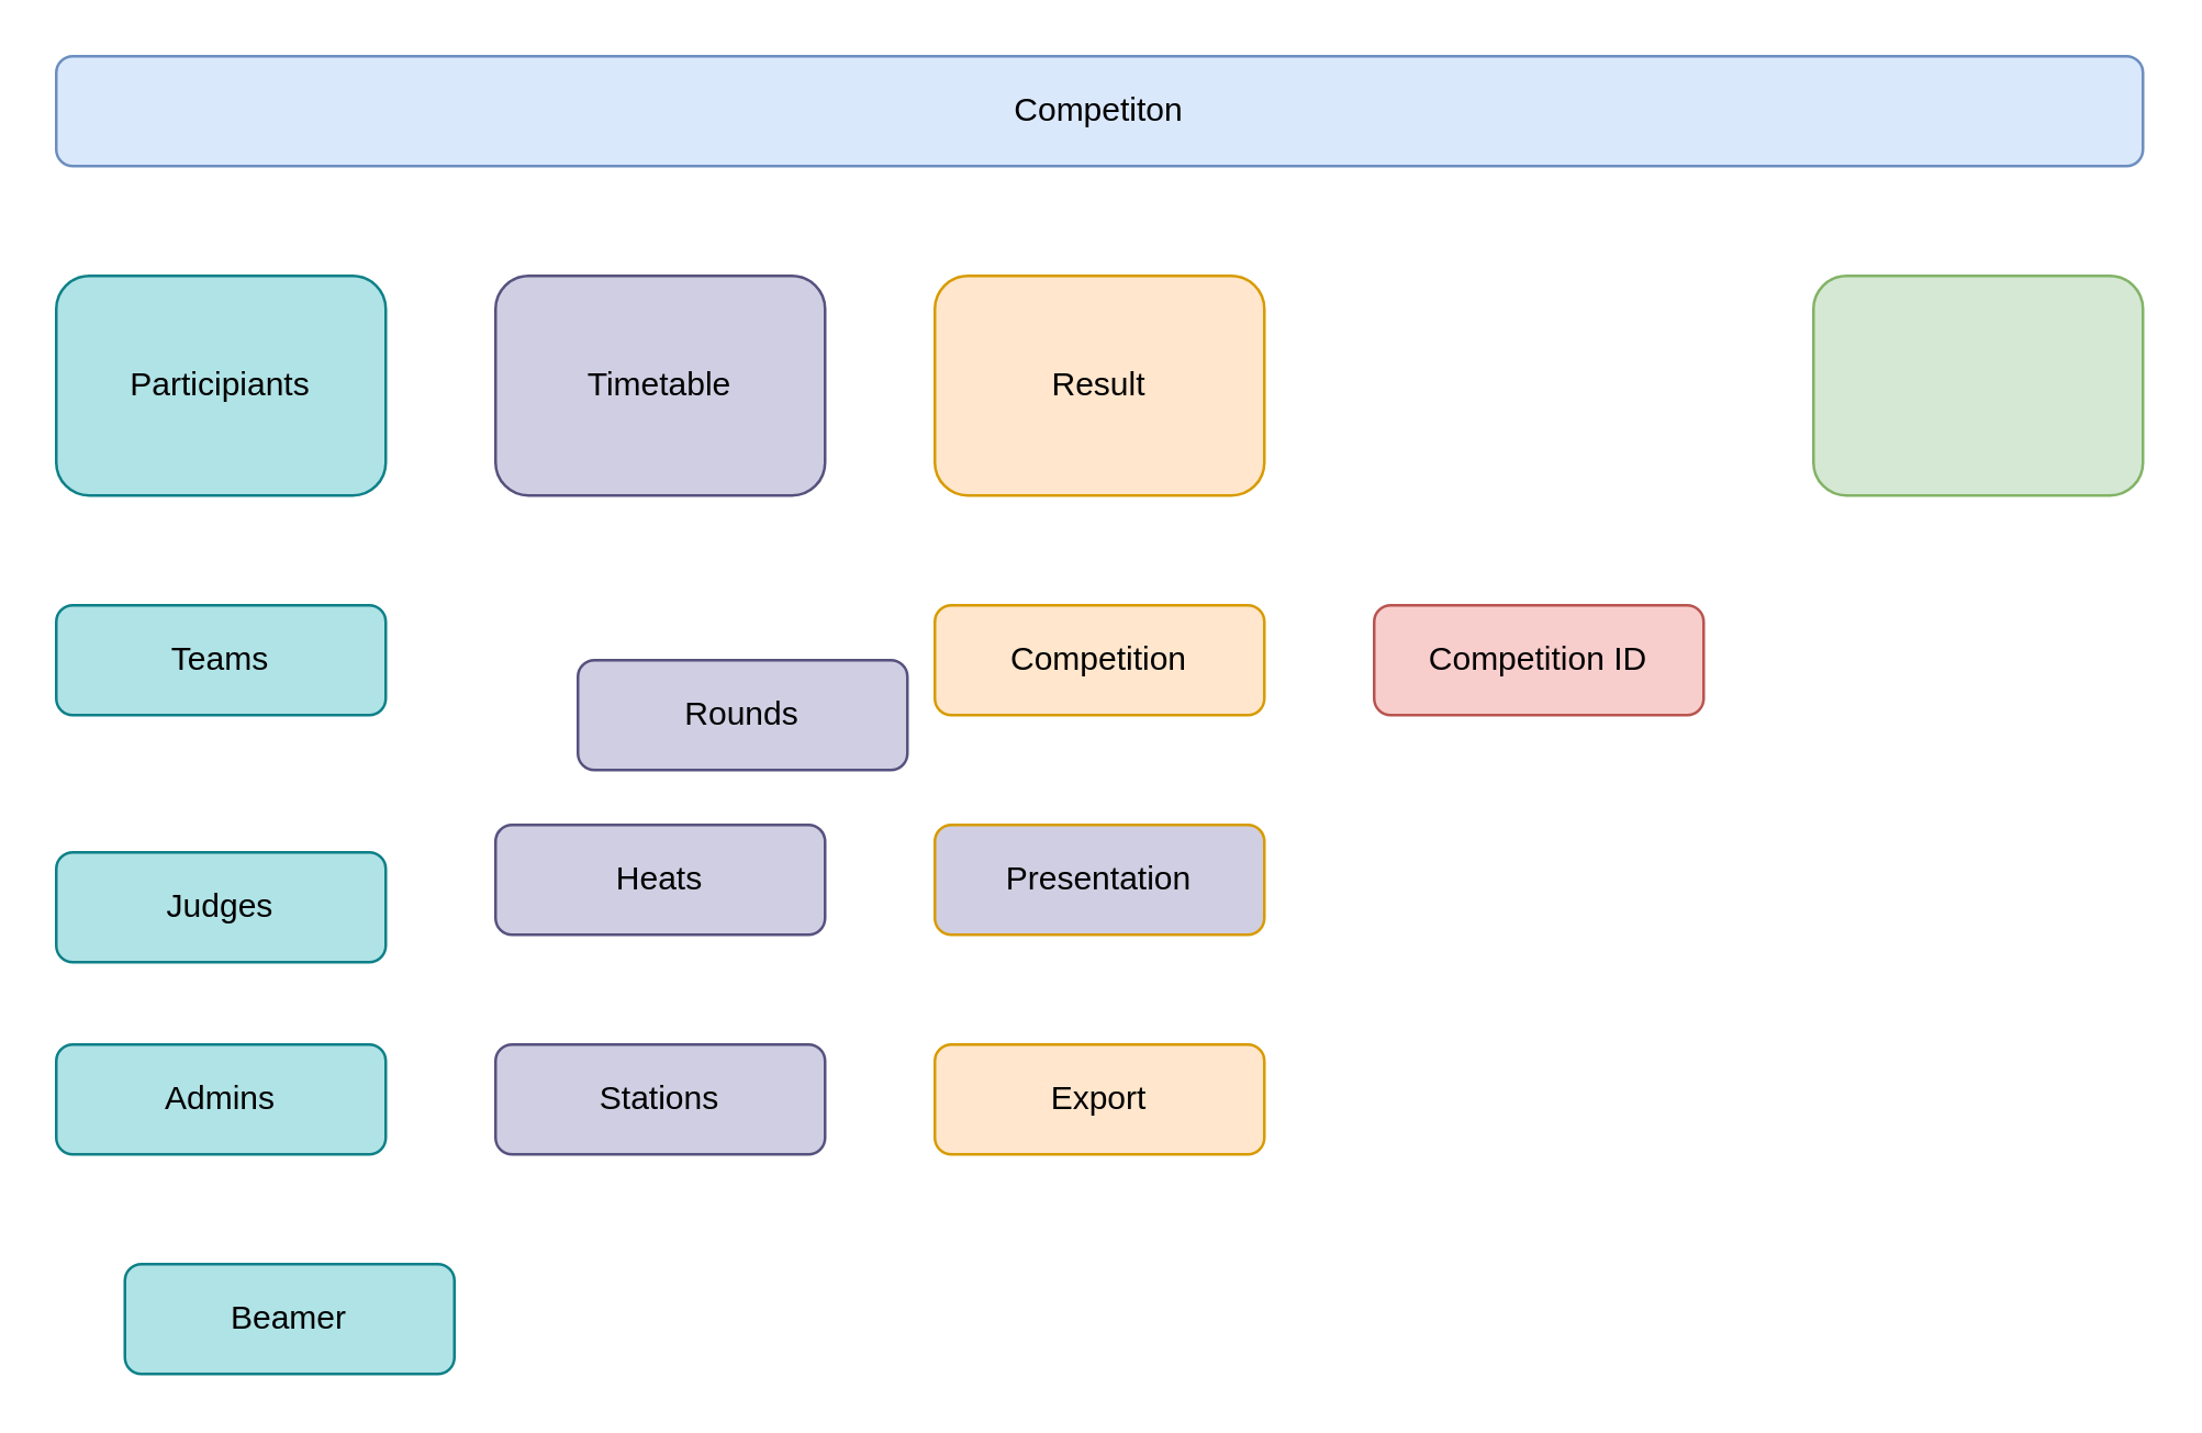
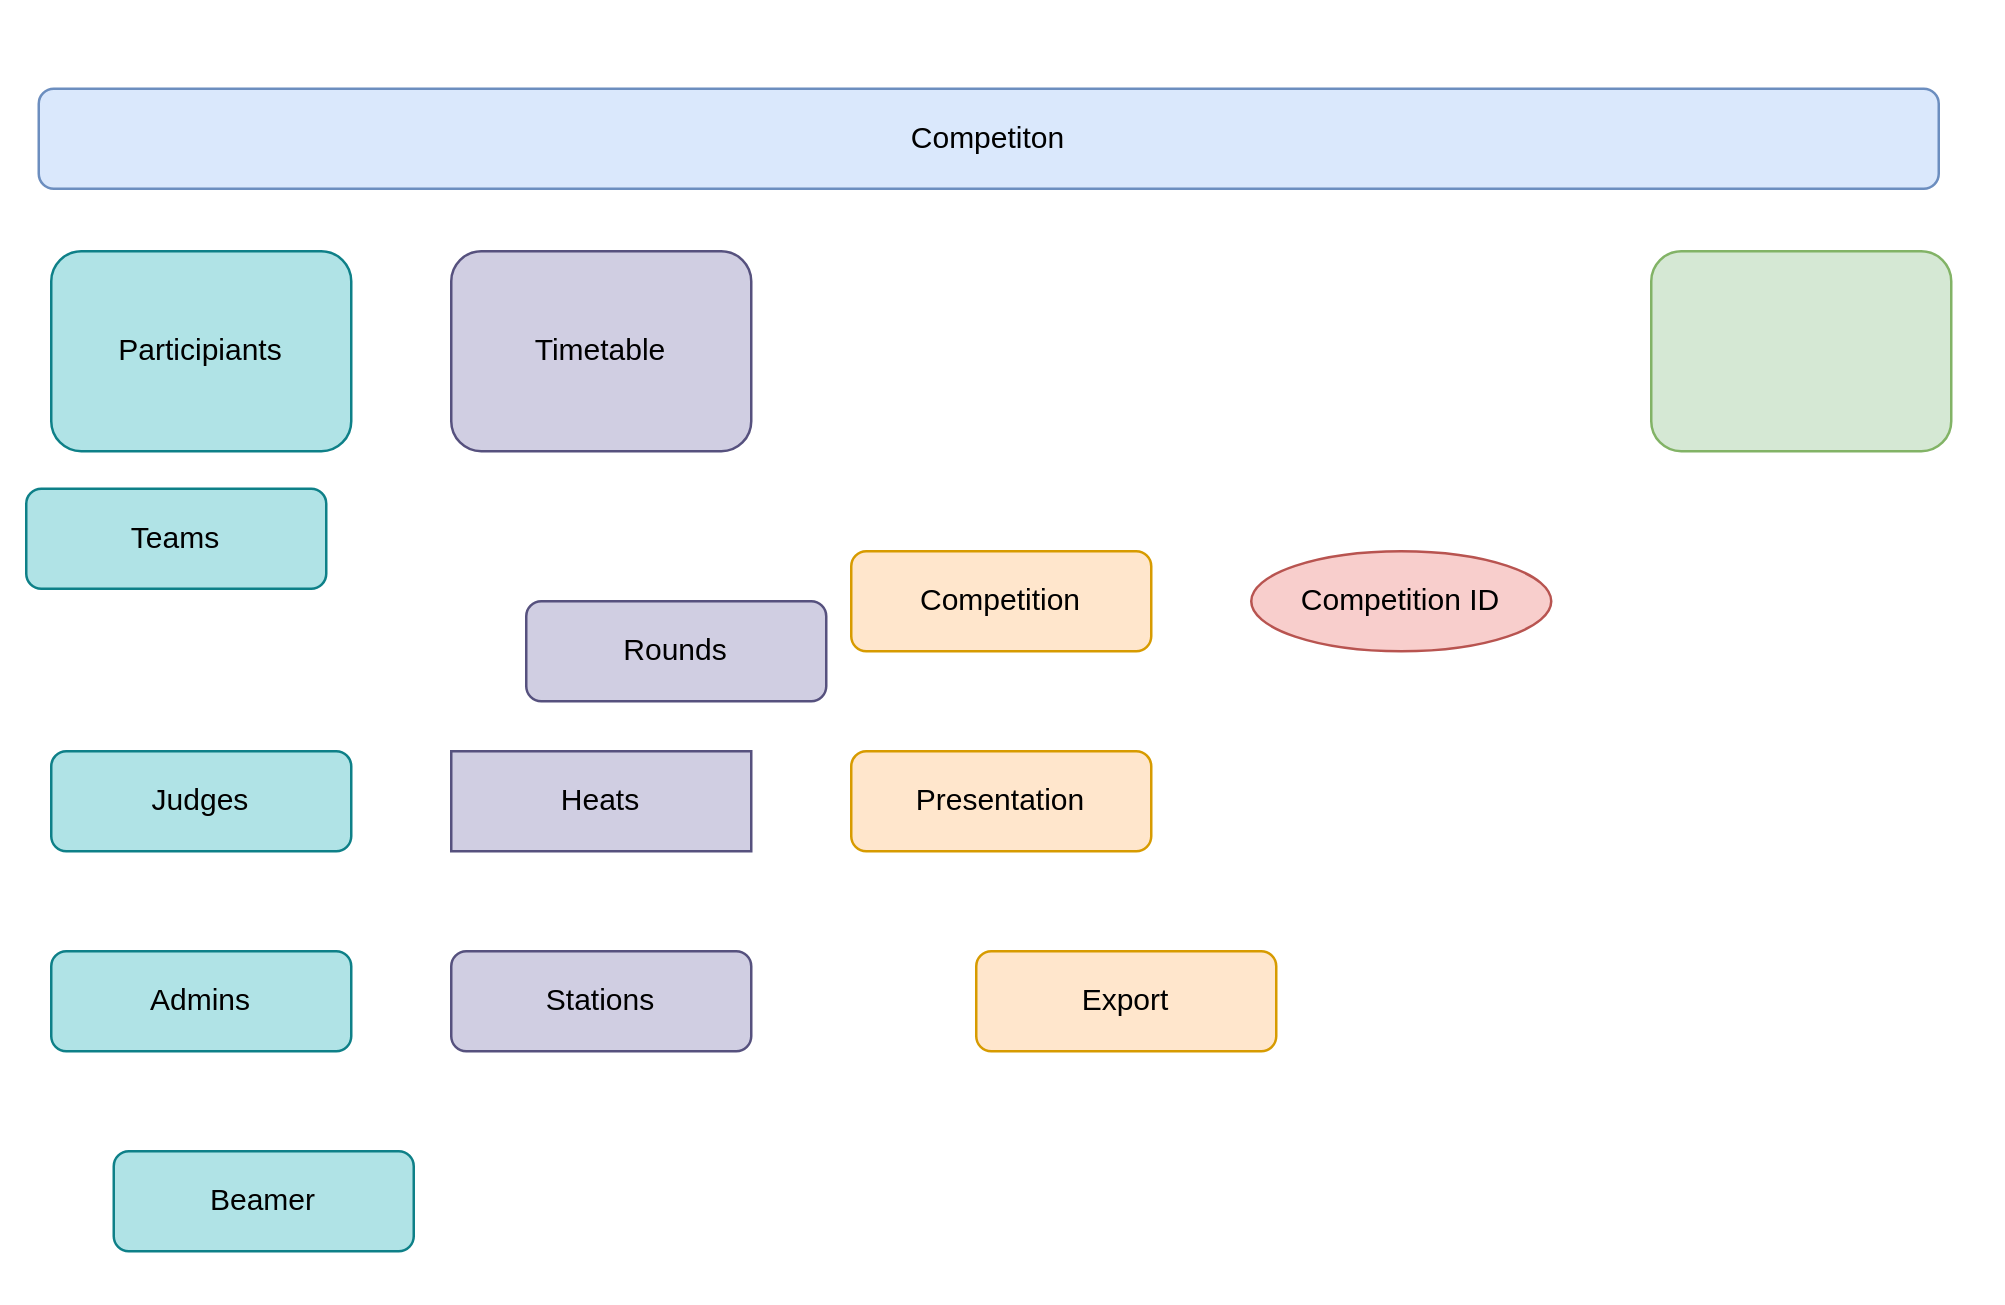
- <mxCell id="2" value="Competiton" style="rounded=1;whiteSpace=wrap;html=1;fillColor=#dae8fc;strokeColor=#6c8ebf;" vertex="1" parent="1"><mxGeometry x="20" y="20" width="760" height="40" as="geometry" /></mxCell>
+ <mxCell id="2" value="Competiton" style="rounded=1;whiteSpace=wrap;html=1;fillColor=#dae8fc;strokeColor=#6c8ebf;" vertex="1" parent="1"><mxGeometry x="15" y="35" width="760" height="40" as="geometry" /></mxCell>
- <mxCell id="5" value="Result" style="rounded=1;whiteSpace=wrap;html=1;fillColor=#ffe6cc;strokeColor=#d79b00;" vertex="1" parent="1"><mxGeometry x="340" y="100" width="120" height="80" as="geometry" /></mxCell>
- <mxCell id="7" value="Teams" style="rounded=1;whiteSpace=wrap;html=1;fillColor=#b0e3e6;strokeColor=#0e8088;" vertex="1" parent="1"><mxGeometry x="20" y="220" width="120" height="40" as="geometry" /></mxCell>
+ <mxCell id="7" value="Teams" style="rounded=1;whiteSpace=wrap;html=1;fillColor=#b0e3e6;strokeColor=#0e8088;" vertex="1" parent="1"><mxGeometry x="10" y="195" width="120" height="40" as="geometry" /></mxCell>
- <mxCell id="17" value="Competition ID" style="rounded=1;whiteSpace=wrap;html=1;fillColor=#f8cecc;strokeColor=#b85450;" vertex="1" parent="1"><mxGeometry x="500" y="220" width="120" height="40" as="geometry" /></mxCell>
+ <mxCell id="17" value="Competition ID" style="ellipse;whiteSpace=wrap;html=1;fillColor=#f8cecc;strokeColor=#b85450;" vertex="1" parent="1"><mxGeometry x="500" y="220" width="120" height="40" as="geometry" /></mxCell>
- <mxCell id="12" value="Heats" style="rounded=1;whiteSpace=wrap;html=1;fillColor=#d0cee2;strokeColor=#56517e;" vertex="1" parent="1"><mxGeometry x="180" y="300" width="120" height="40" as="geometry" /></mxCell>
+ <mxCell id="12" value="Heats" style="whiteSpace=wrap;html=1;fillColor=#d0cee2;strokeColor=#56517e;rounded=0;" vertex="1" parent="1"><mxGeometry x="180" y="300" width="120" height="40" as="geometry" /></mxCell>
- <mxCell id="15" value="Presentation" style="rounded=1;whiteSpace=wrap;html=1;fillColor=#d0cee2;strokeColor=#d79b00;" vertex="1" parent="1"><mxGeometry x="340" y="300" width="120" height="40" as="geometry" /></mxCell>
+ <mxCell id="15" value="Presentation" style="rounded=1;whiteSpace=wrap;html=1;fillColor=#ffe6cc;strokeColor=#d79b00;" vertex="1" parent="1"><mxGeometry x="340" y="300" width="120" height="40" as="geometry" /></mxCell>
- <mxCell id="8" value="Judges" style="rounded=1;whiteSpace=wrap;html=1;fillColor=#b0e3e6;strokeColor=#0e8088;" vertex="1" parent="1"><mxGeometry x="20" y="310" width="120" height="40" as="geometry" /></mxCell>
+ <mxCell id="8" value="Judges" style="rounded=1;whiteSpace=wrap;html=1;fillColor=#b0e3e6;strokeColor=#0e8088;" vertex="1" parent="1"><mxGeometry x="20" y="300" width="120" height="40" as="geometry" /></mxCell>
- <mxCell id="16" value="Export" style="rounded=1;whiteSpace=wrap;html=1;fillColor=#ffe6cc;strokeColor=#d79b00;" vertex="1" parent="1"><mxGeometry x="340" y="380" width="120" height="40" as="geometry" /></mxCell>
+ <mxCell id="16" value="Export" style="rounded=1;whiteSpace=wrap;html=1;fillColor=#ffe6cc;strokeColor=#d79b00;" vertex="1" parent="1"><mxGeometry x="390" y="380" width="120" height="40" as="geometry" /></mxCell>
